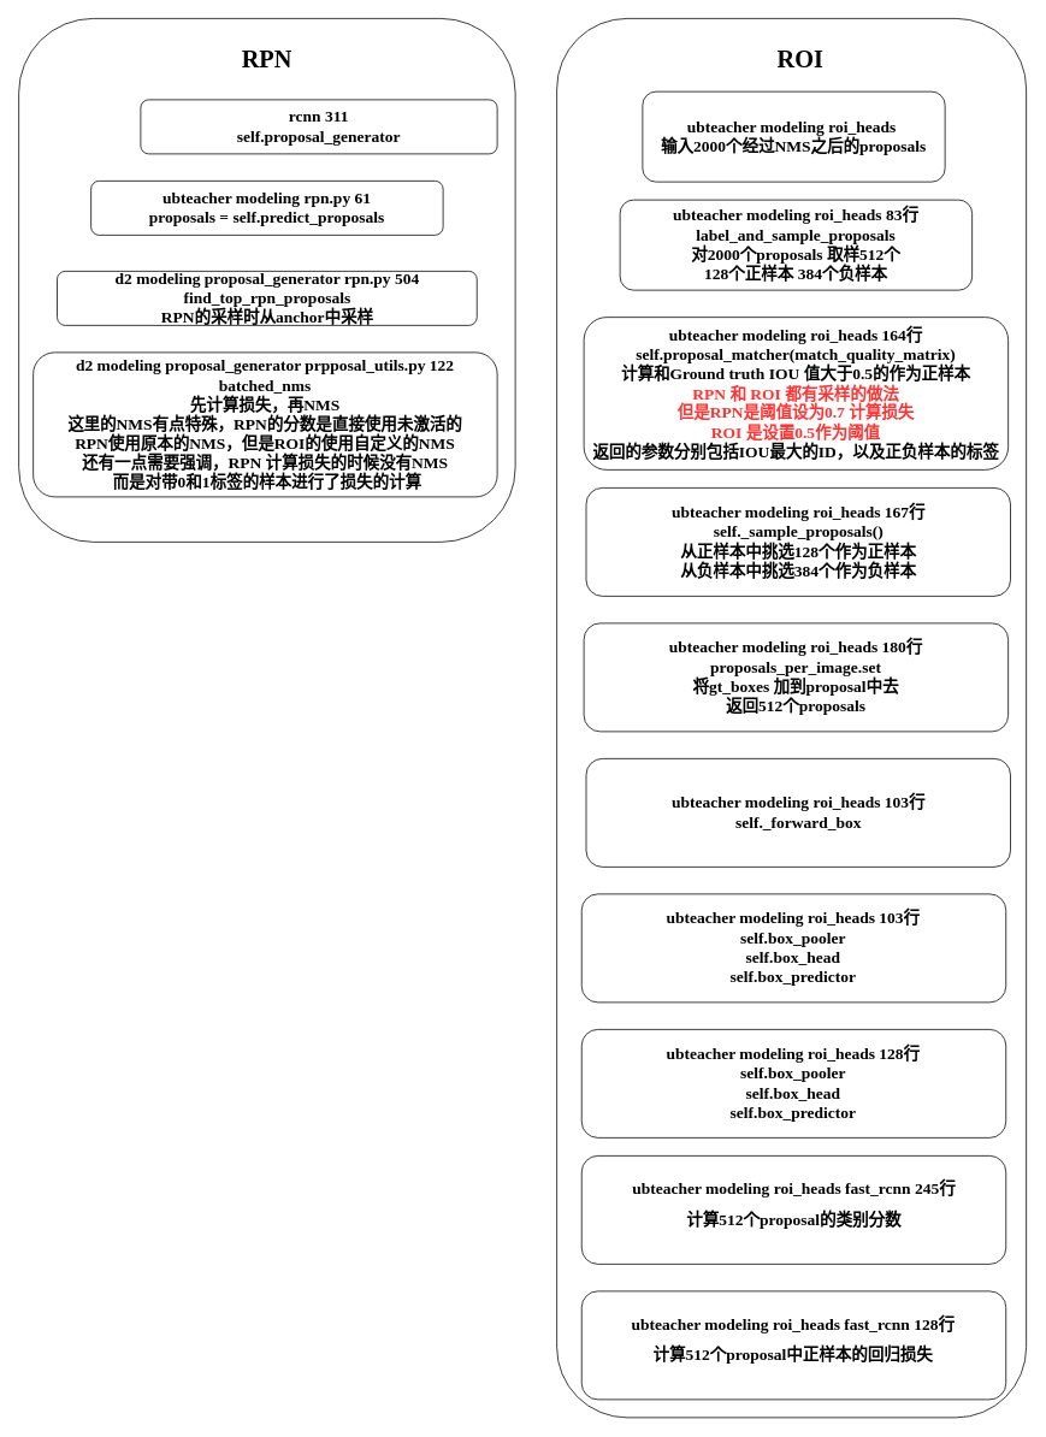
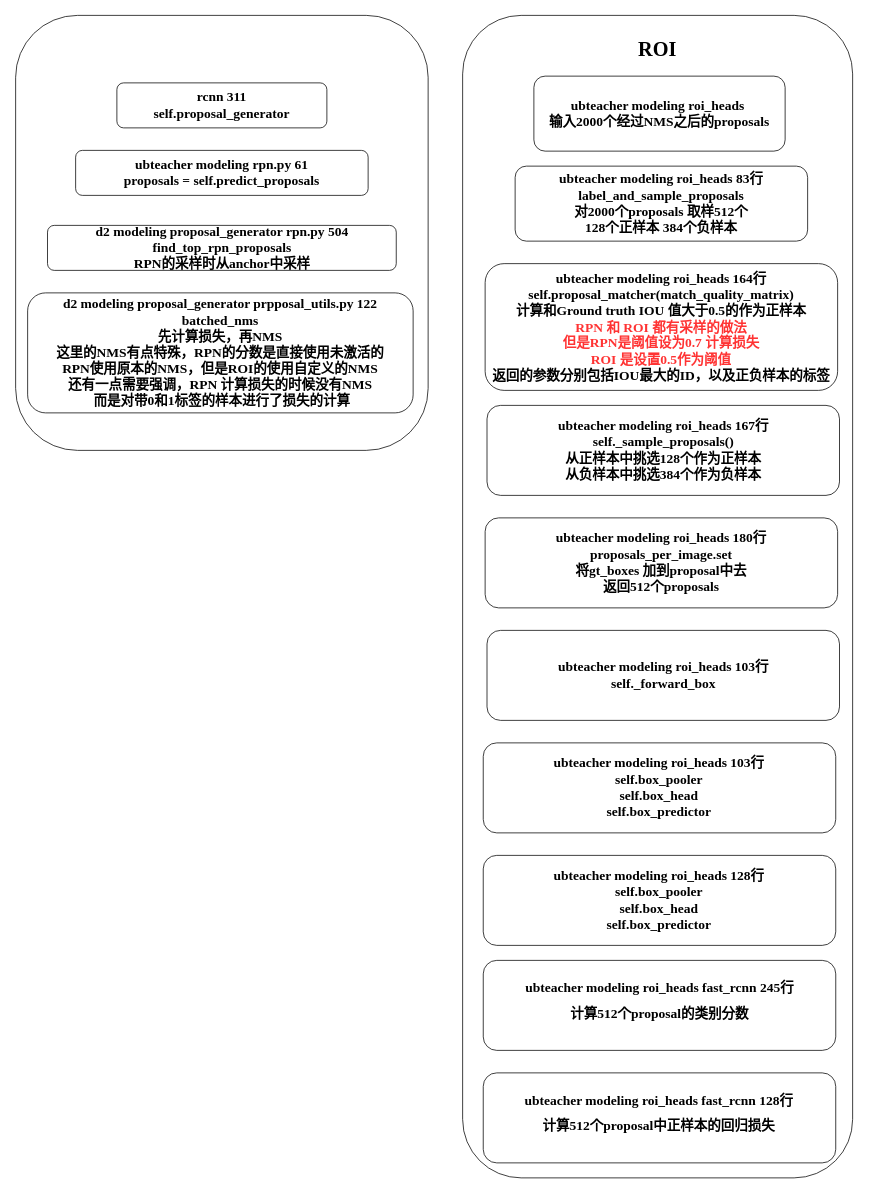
- <mxCell id="7" value="RPN" style="text;html=1;strokeColor=none;fillColor=none;align=center;verticalAlign=middle;whiteSpace=wrap;rounded=0;fontFamily=Tahoma;fontSize=27;fontStyle=1" vertex="1" parent="1"><mxGeometry x="265" y="50" width="60" height="30" as="geometry" /></mxCell>
- <mxCell id="11" value="ROI" style="text;html=1;strokeColor=none;fillColor=none;align=center;verticalAlign=middle;whiteSpace=wrap;rounded=0;fontFamily=Tahoma;fontSize=27;fontStyle=1" vertex="1" parent="1"><mxGeometry x="856" y="50" width="60" height="30" as="geometry" /></mxCell>
+ <mxCell id="11" value="ROI" style="text;html=1;strokeColor=none;fillColor=none;align=center;verticalAlign=middle;whiteSpace=wrap;rounded=0;fontFamily=Tahoma;fontSize=27;fontStyle=1" vertex="1" parent="1"><mxGeometry x="846" y="50" width="60" height="30" as="geometry" /></mxCell>
- <mxCell id="3" value="&lt;font style=&quot;font-size: 18px;&quot;&gt;rcnn 311&lt;br&gt;self.proposal_generator&lt;/font&gt;" style="rounded=1;whiteSpace=wrap;html=1;fontFamily=Tahoma;fontStyle=1;" vertex="1" parent="1"><mxGeometry x="155" y="110" width="395" height="60" as="geometry" /></mxCell>
+ <mxCell id="3" value="&lt;font style=&quot;font-size: 18px;&quot;&gt;rcnn 311&lt;br&gt;self.proposal_generator&lt;/font&gt;" style="rounded=1;whiteSpace=wrap;html=1;fontFamily=Tahoma;fontStyle=1;" vertex="1" parent="1"><mxGeometry x="155" y="110" width="280" height="60" as="geometry" /></mxCell>
